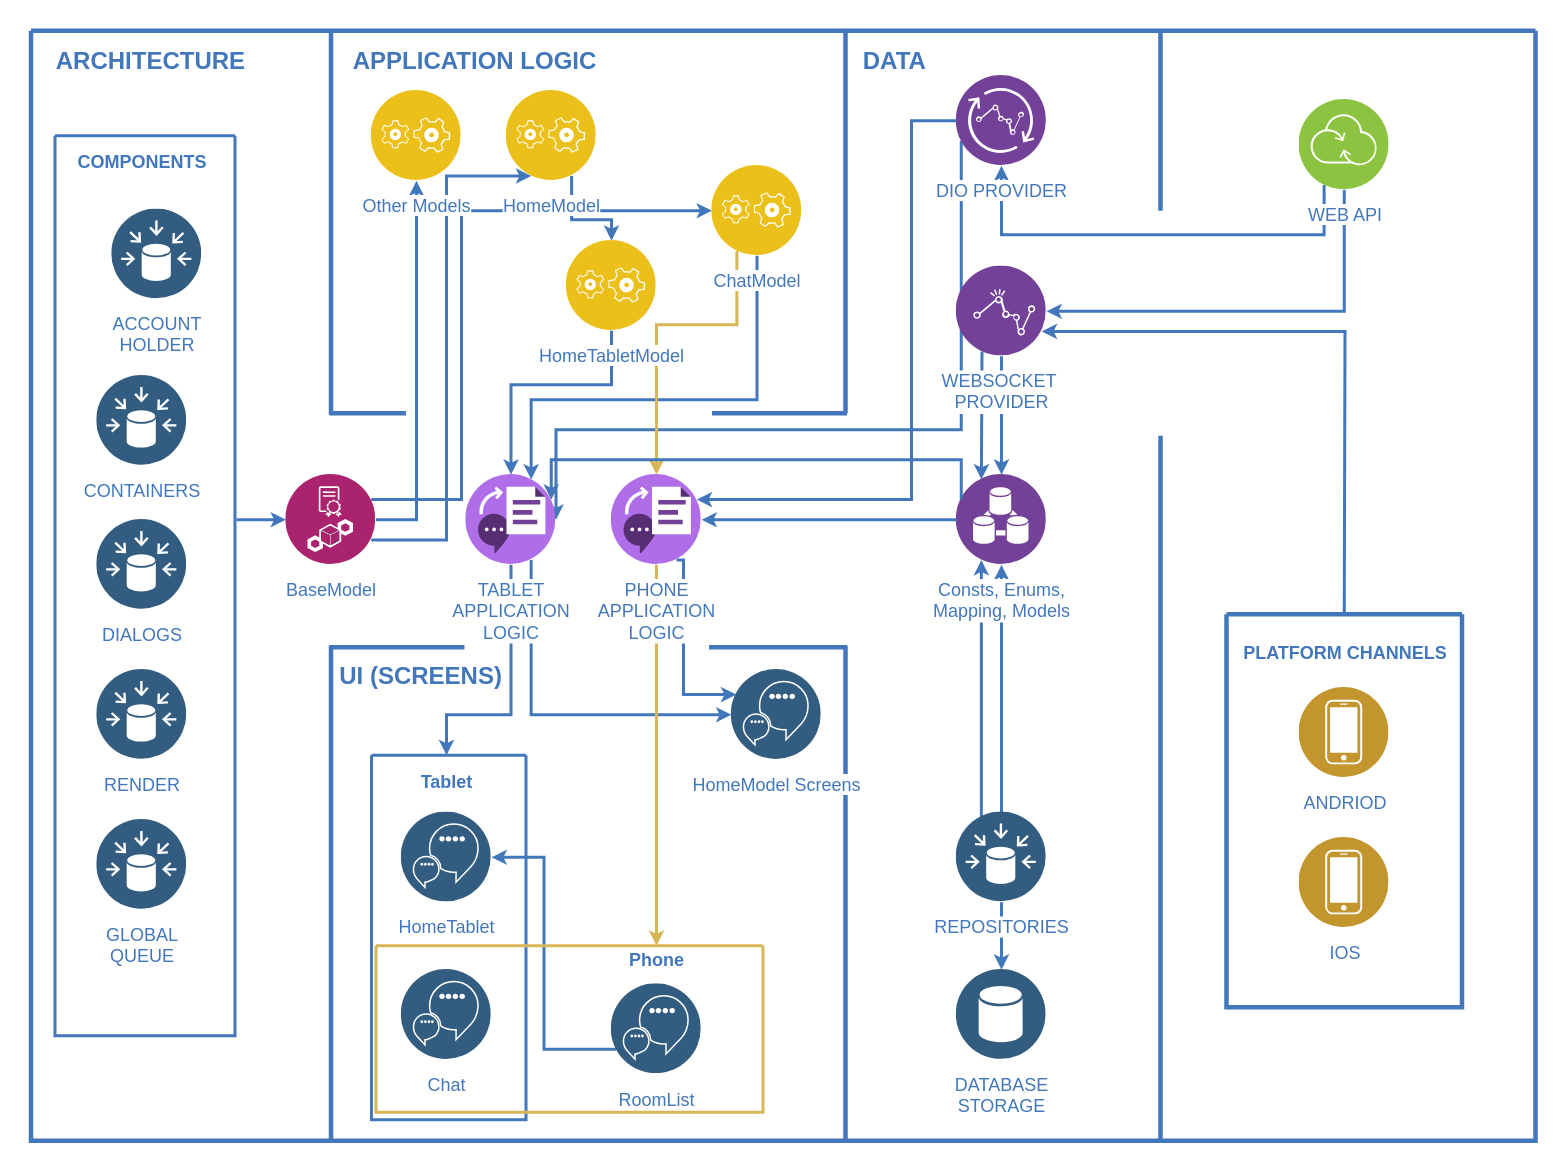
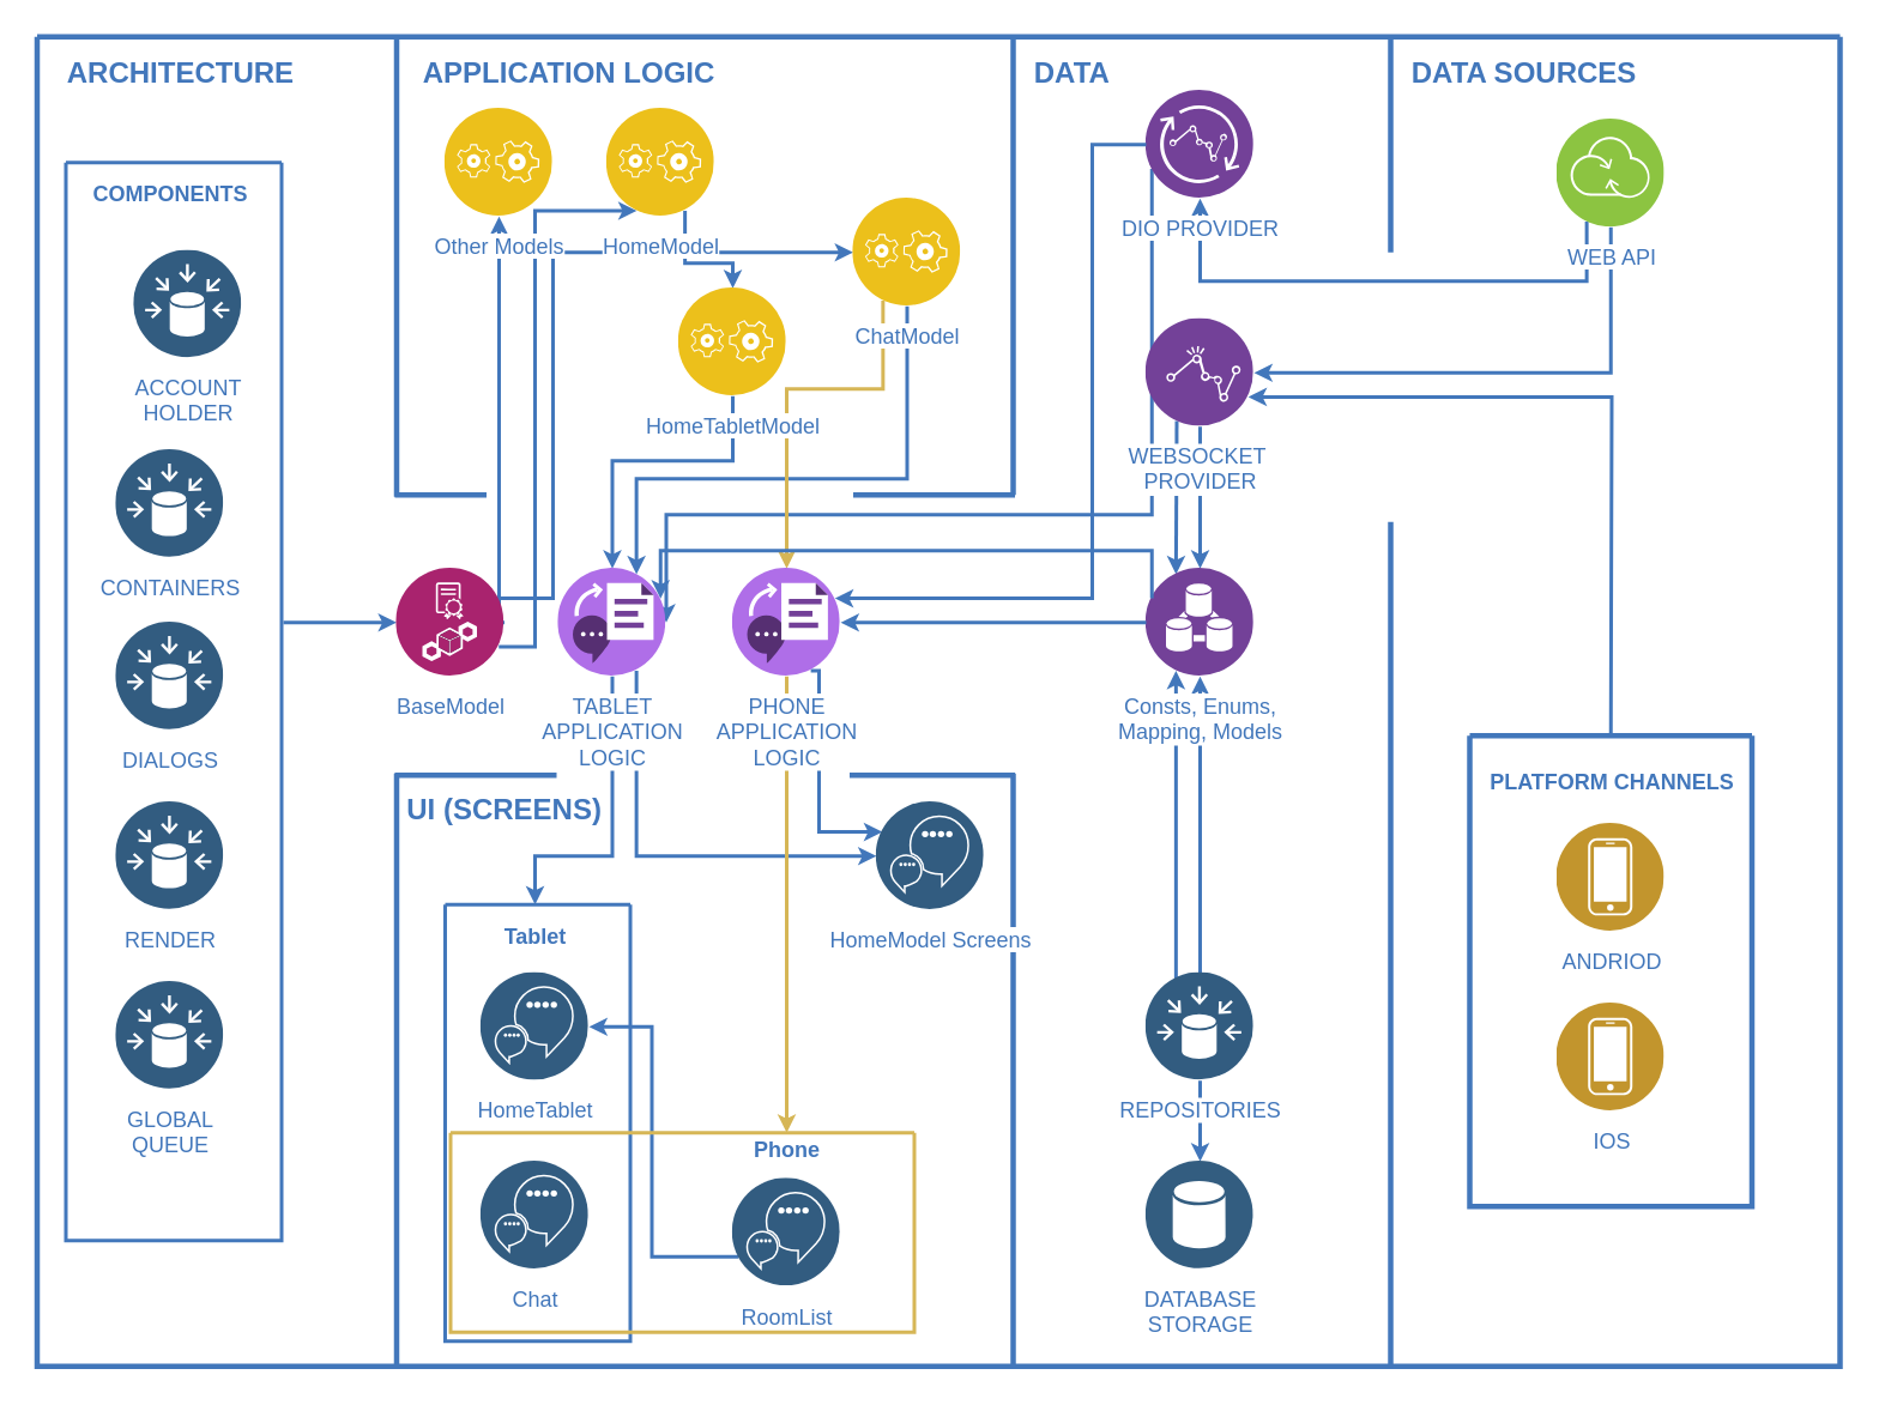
+ <mxCell id="24" value="DATA SOURCES" style="text;html=1;align=left;verticalAlign=middle;fontColor=#4277BB;shadow=0;dashed=0;strokeColor=none;fillColor=none;labelBackgroundColor=none;fontStyle=1;fontSize=16;spacingLeft=5;" parent="2" vertex="1"><mxGeometry x="758" y="10" width="217" height="20" as="geometry" /></mxCell>
- <mxCell id="61" value="BaseModel" style="aspect=fixed;perimeter=ellipsePerimeter;html=1;align=center;shadow=0;dashed=0;fontColor=#4277BB;labelBackgroundColor=#ffffff;fontSize=12;spacingTop=3;image;image=img/lib/ibm/blockchain/node.svg;" vertex="1" parent="2"><mxGeometry x="170" y="296" width="60" height="60" as="geometry" /></mxCell>
+ <mxCell id="61" value="BaseModel" style="aspect=fixed;perimeter=ellipsePerimeter;html=1;align=center;shadow=0;dashed=0;fontColor=#4277BB;labelBackgroundColor=#ffffff;fontSize=12;spacingTop=3;image;image=img/lib/ibm/blockchain/node.svg;" vertex="1" parent="2"><mxGeometry x="200" y="296" width="60" height="60" as="geometry" /></mxCell>
